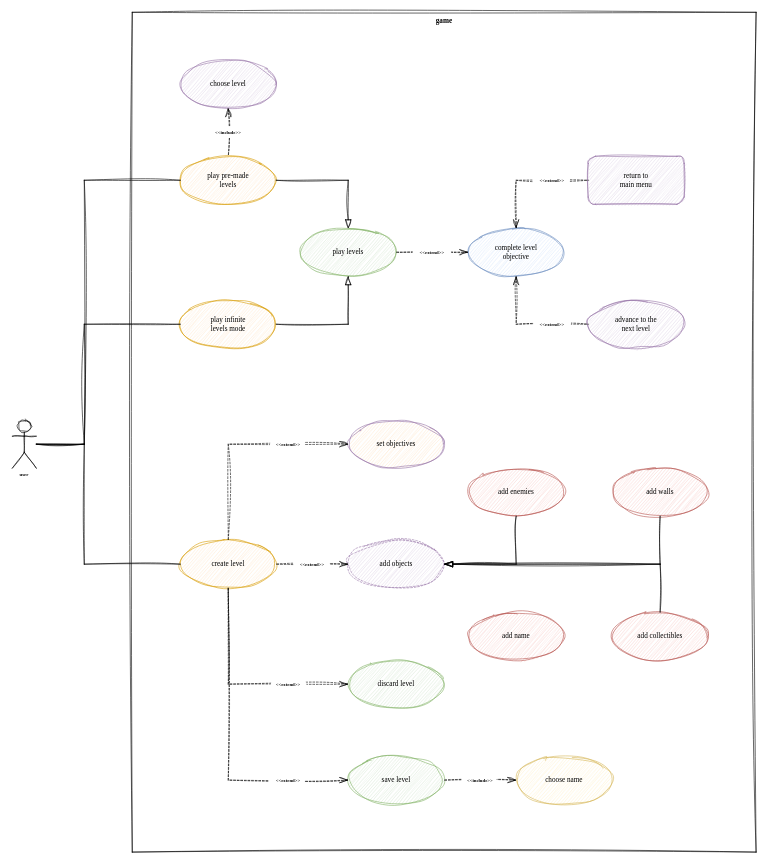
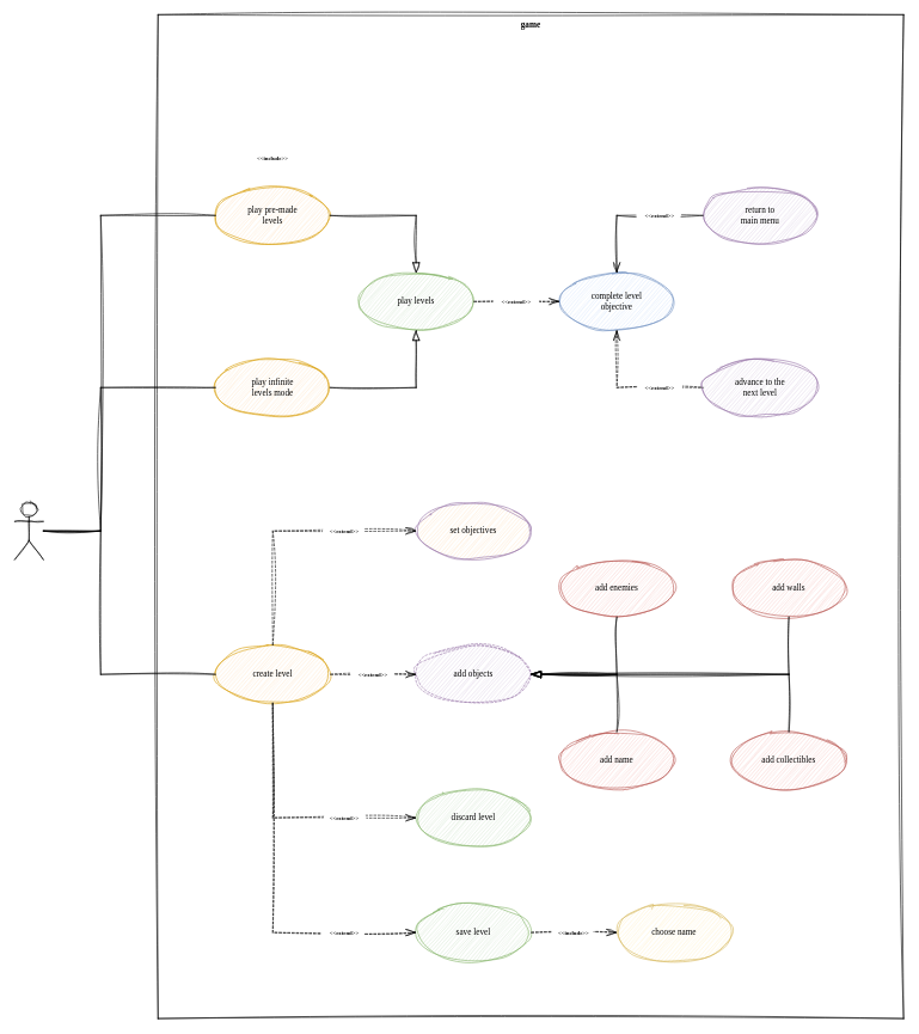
- <mxCell id="6" value="choose level" style="ellipse;whiteSpace=wrap;fillColor=#e1d5e7;fontFamily=Source Code Pro;html=1;strokeColor=#9673a6;sketch=1;curveFitting=1;jiggle=2;" parent="1" vertex="1"><mxGeometry x="300" y="100" width="160" height="80" as="geometry" /></mxCell>
- <mxCell id="9" value="" style="endArrow=none;html=1;endSize=12;startArrow=openThin;startSize=12;startFill=0;edgeStyle=orthogonalEdgeStyle;align=center;verticalAlign=middle;rounded=0;endFill=0;fontFamily=Source Code Pro;fontSize=8;labelBackgroundColor=none;fontStyle=1;dashed=1;flowAnimation=0;sketch=1;curveFitting=1;jiggle=2;" parent="1" source="6" target="5" edge="1"><mxGeometry x="0.95" relative="1" as="geometry"><mxPoint x="430" y="390" as="sourcePoint" /><mxPoint x="550" y="310" as="targetPoint" /><mxPoint as="offset" /><Array as="points" /></mxGeometry></mxCell>
- <mxCell id="13" value="&lt;div&gt;return to&lt;/div&gt;&lt;div&gt;main menu&lt;/div&gt;" style="whiteSpace=wrap;fillColor=#e1d5e7;fontFamily=Source Code Pro;html=1;strokeColor=#9673a6;sketch=1;curveFitting=1;jiggle=2;rounded=1;" parent="1" vertex="1"><mxGeometry x="980" y="260" width="160" height="80" as="geometry" /></mxCell>
+ <mxCell id="13" value="&lt;div&gt;return to&lt;/div&gt;&lt;div&gt;main menu&lt;/div&gt;" style="ellipse;whiteSpace=wrap;fillColor=#e1d5e7;fontFamily=Source Code Pro;html=1;strokeColor=#9673a6;sketch=1;curveFitting=1;jiggle=2;" parent="1" vertex="1"><mxGeometry x="980" y="260" width="160" height="80" as="geometry" /></mxCell>
- <mxCell id="15" value="" style="endArrow=none;html=1;endSize=12;startArrow=openThin;startSize=12;startFill=0;edgeStyle=orthogonalEdgeStyle;align=center;verticalAlign=middle;rounded=0;endFill=0;fontFamily=Source Code Pro;fontSize=8;labelBackgroundColor=none;fontStyle=1;dashed=1;flowAnimation=0;sketch=1;curveFitting=1;jiggle=2;" parent="1" source="8" target="13" edge="1"><mxGeometry x="0.95" relative="1" as="geometry"><mxPoint x="920" y="230" as="sourcePoint" /><mxPoint x="920" y="310" as="targetPoint" /><mxPoint as="offset" /><Array as="points"><mxPoint x="860" y="300" /></Array></mxGeometry></mxCell>
+ <mxCell id="15" value="" style="endArrow=none;html=1;endSize=12;startArrow=openThin;startSize=12;startFill=0;edgeStyle=orthogonalEdgeStyle;align=center;verticalAlign=middle;rounded=0;endFill=0;fontFamily=Source Code Pro;fontSize=8;labelBackgroundColor=none;fontStyle=1;dashed=0;flowAnimation=0;sketch=1;curveFitting=1;jiggle=2;" parent="1" source="8" target="13" edge="1"><mxGeometry x="0.95" relative="1" as="geometry"><mxPoint x="920" y="230" as="sourcePoint" /><mxPoint x="920" y="310" as="targetPoint" /><mxPoint as="offset" /><Array as="points"><mxPoint x="860" y="300" /></Array></mxGeometry></mxCell>
- <mxCell id="48" value="user" style="text;html=1;align=center;verticalAlign=middle;whiteSpace=wrap;rounded=0;fontSize=8;fontStyle=1;fontFamily=Source Code Pro;fillColor=default;sketch=1;curveFitting=1;jiggle=2;" parent="1" vertex="1"><mxGeometry x="20" y="780" width="40" height="20" as="geometry" /></mxCell>
+ <mxCell id="27" value="" style="endArrow=blockThin;html=1;endSize=12;startArrow=none;startSize=12;startFill=0;edgeStyle=orthogonalEdgeStyle;align=center;verticalAlign=middle;rounded=0;endFill=0;fontFamily=Source Code Pro;fontSize=8;labelBackgroundColor=none;fontStyle=1;sketch=1;curveFitting=1;jiggle=2;" parent="1" source="24" target="20" edge="1"><mxGeometry x="0.95" relative="1" as="geometry"><mxPoint x="830" y="870" as="sourcePoint" /><mxPoint x="750" y="950" as="targetPoint" /><mxPoint as="offset" /><Array as="points"><mxPoint x="860" y="940" /></Array></mxGeometry></mxCell>
